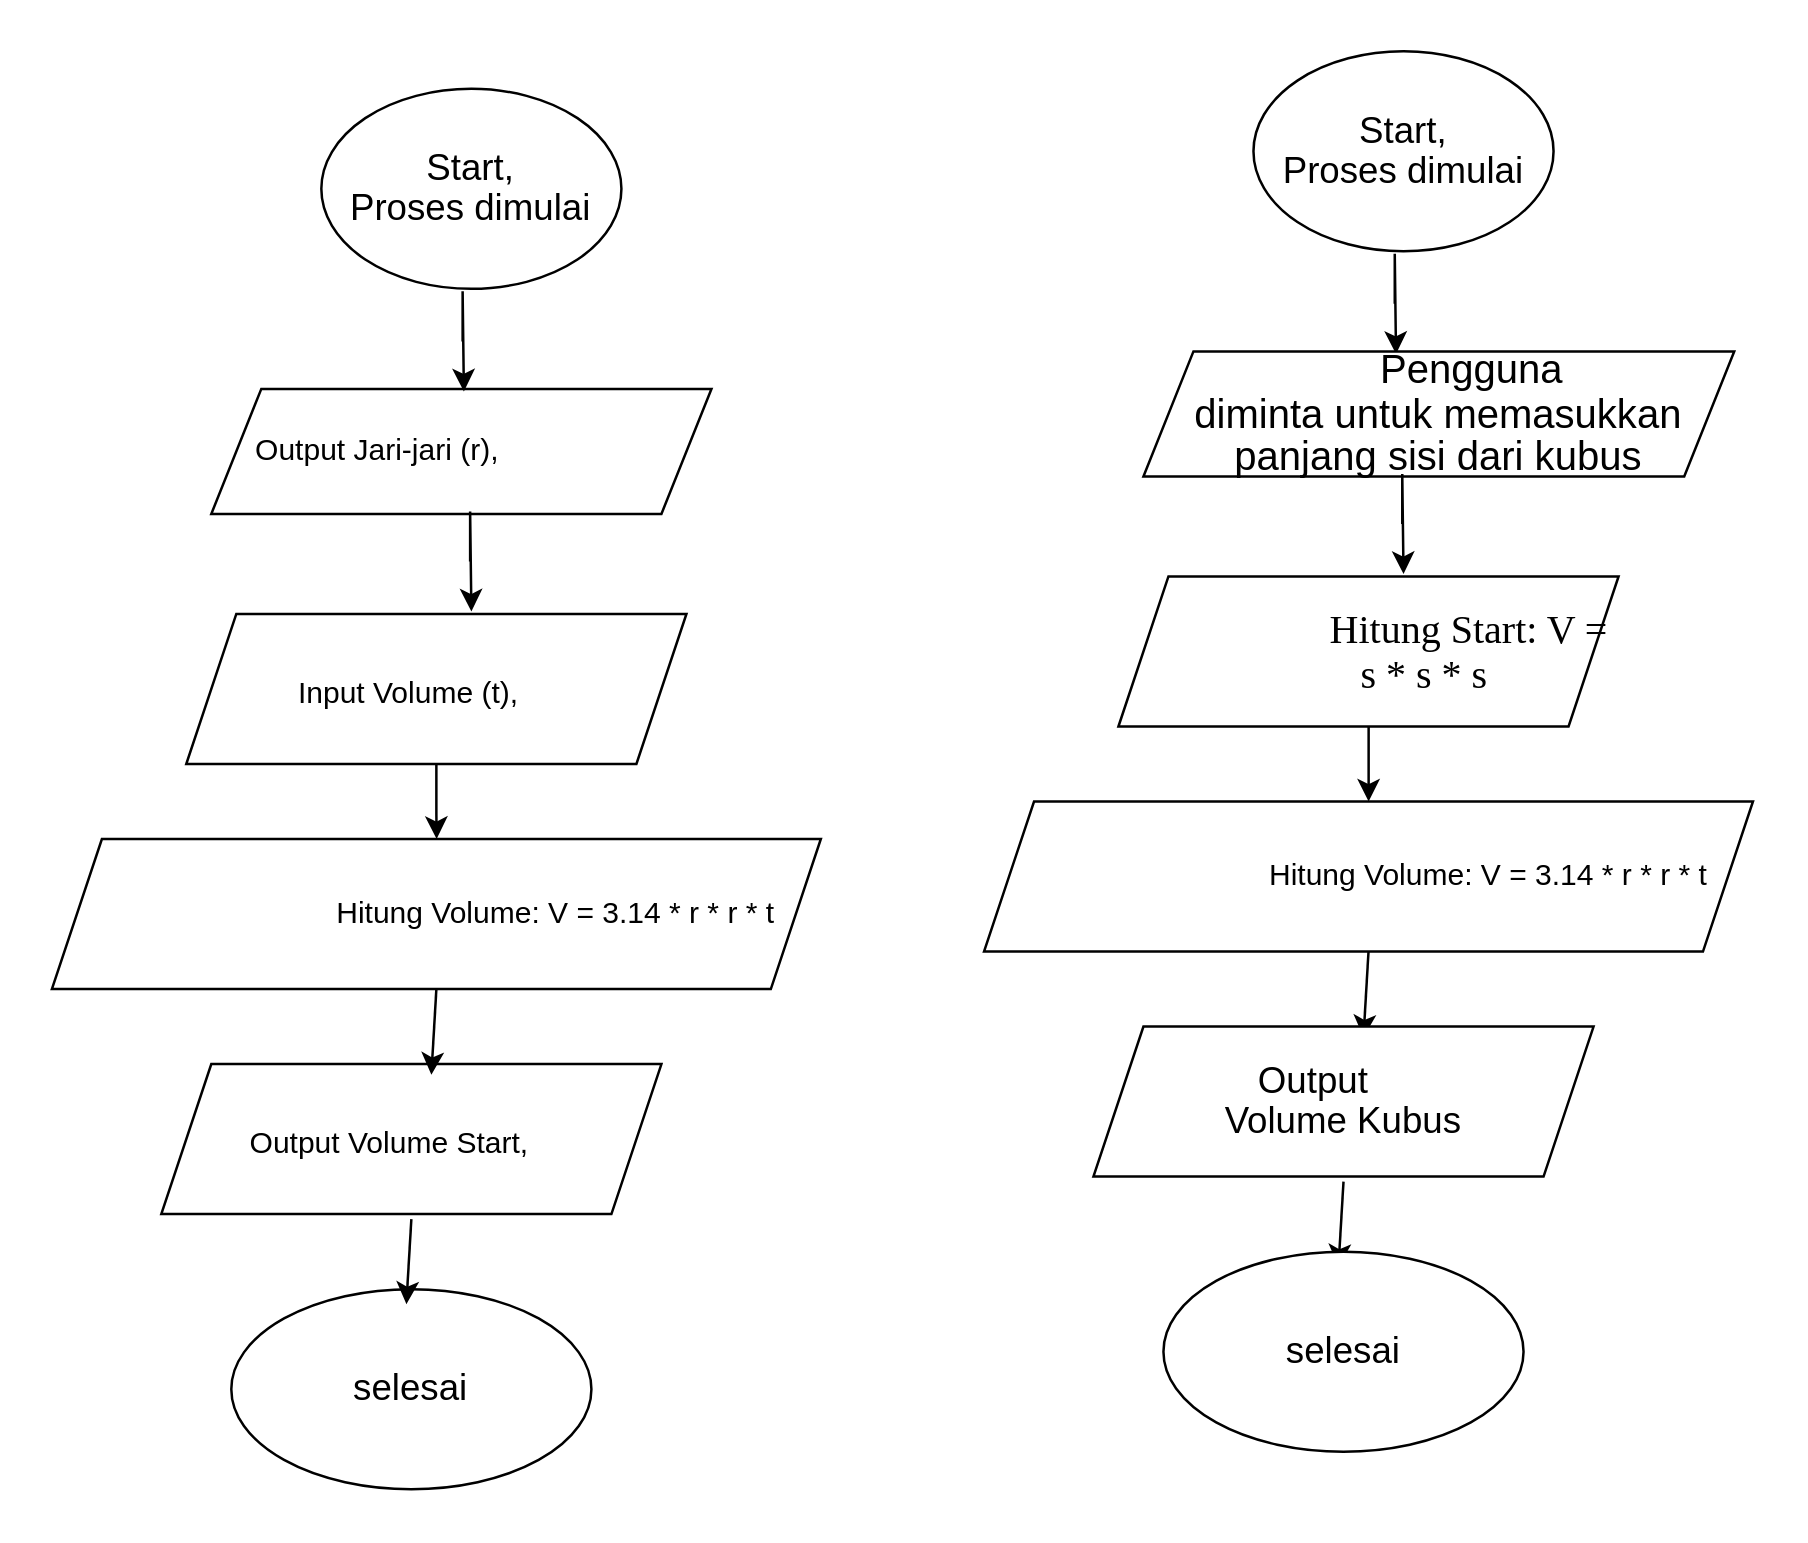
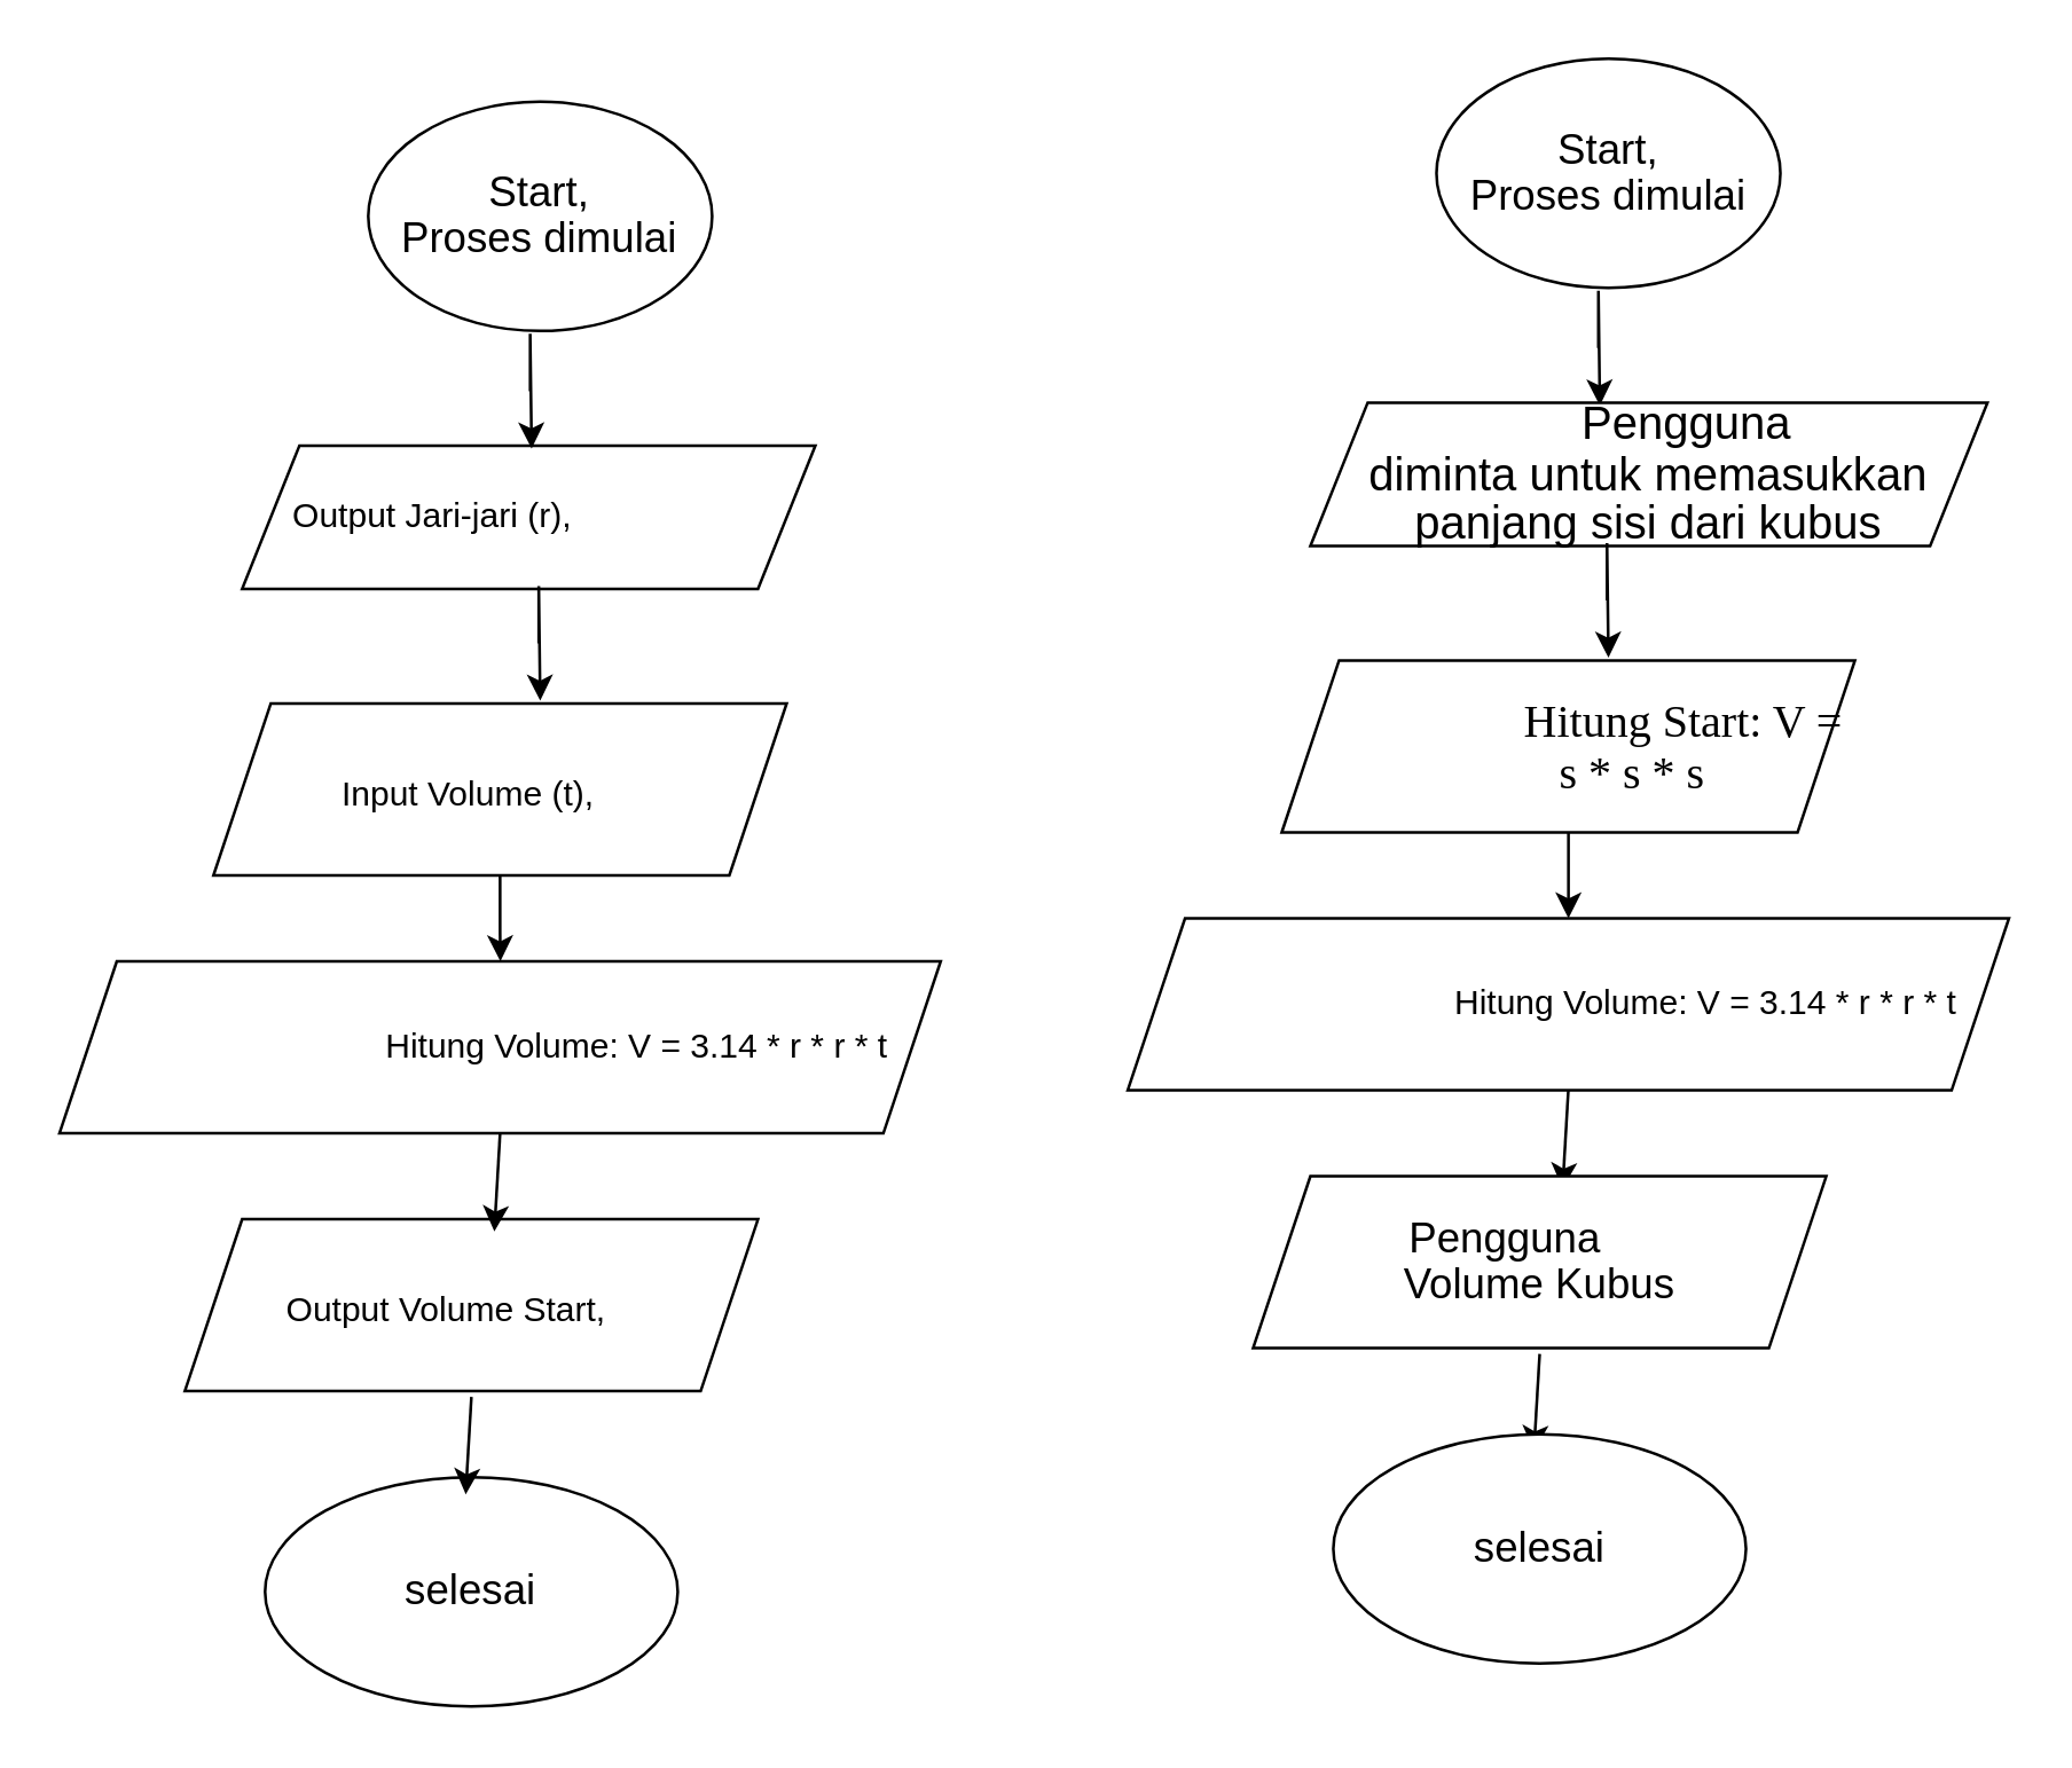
- <mxCell id="20" value="&lt;p style=&quot;text-indent:-18.0pt;mso-list:l0 level1 lfo1&quot; class=&quot;MsoListParagraph&quot;&gt;&lt;span style=&quot;font-size:11.0pt;line-height:107%;&lt;br/&gt;font-family:&amp;quot;Calibri&amp;quot;,sans-serif;mso-ascii-theme-font:minor-latin;mso-fareast-font-family:&lt;br/&gt;Calibri;mso-fareast-theme-font:minor-latin;mso-hansi-theme-font:minor-latin;&lt;br/&gt;mso-bidi-font-family:&amp;quot;Times New Roman&amp;quot;;mso-bidi-theme-font:minor-bidi;&lt;br/&gt;mso-ansi-language:EN-US;mso-fareast-language:EN-US;mso-bidi-language:AR-SA&quot;&gt;Output&lt;br/&gt;Volume Kubus&lt;/span&gt;&lt;br&gt;&lt;/p&gt;" style="shape=parallelogram;perimeter=parallelogramPerimeter;whiteSpace=wrap;html=1;fixedSize=1;" vertex="1" parent="1"><mxGeometry x="436.75" y="410" width="200" height="60" as="geometry" /></mxCell>
+ <mxCell id="20" value="&lt;p style=&quot;text-indent:-18.0pt;mso-list:l0 level1 lfo1&quot; class=&quot;MsoListParagraph&quot;&gt;&lt;span style=&quot;font-size:11.0pt;line-height:107%;&lt;br/&gt;font-family:&amp;quot;Calibri&amp;quot;,sans-serif;mso-ascii-theme-font:minor-latin;mso-fareast-font-family:&lt;br/&gt;Calibri;mso-fareast-theme-font:minor-latin;mso-hansi-theme-font:minor-latin;&lt;br/&gt;mso-bidi-font-family:&amp;quot;Times New Roman&amp;quot;;mso-bidi-theme-font:minor-bidi;&lt;br/&gt;mso-ansi-language:EN-US;mso-fareast-language:EN-US;mso-bidi-language:AR-SA&quot;&gt;Pengguna&lt;br/&gt;Volume Kubus&lt;/span&gt;&lt;br&gt;&lt;/p&gt;" style="shape=parallelogram;perimeter=parallelogramPerimeter;whiteSpace=wrap;html=1;fixedSize=1;" vertex="1" parent="1"><mxGeometry x="436.75" y="410" width="200" height="60" as="geometry" /></mxCell>
